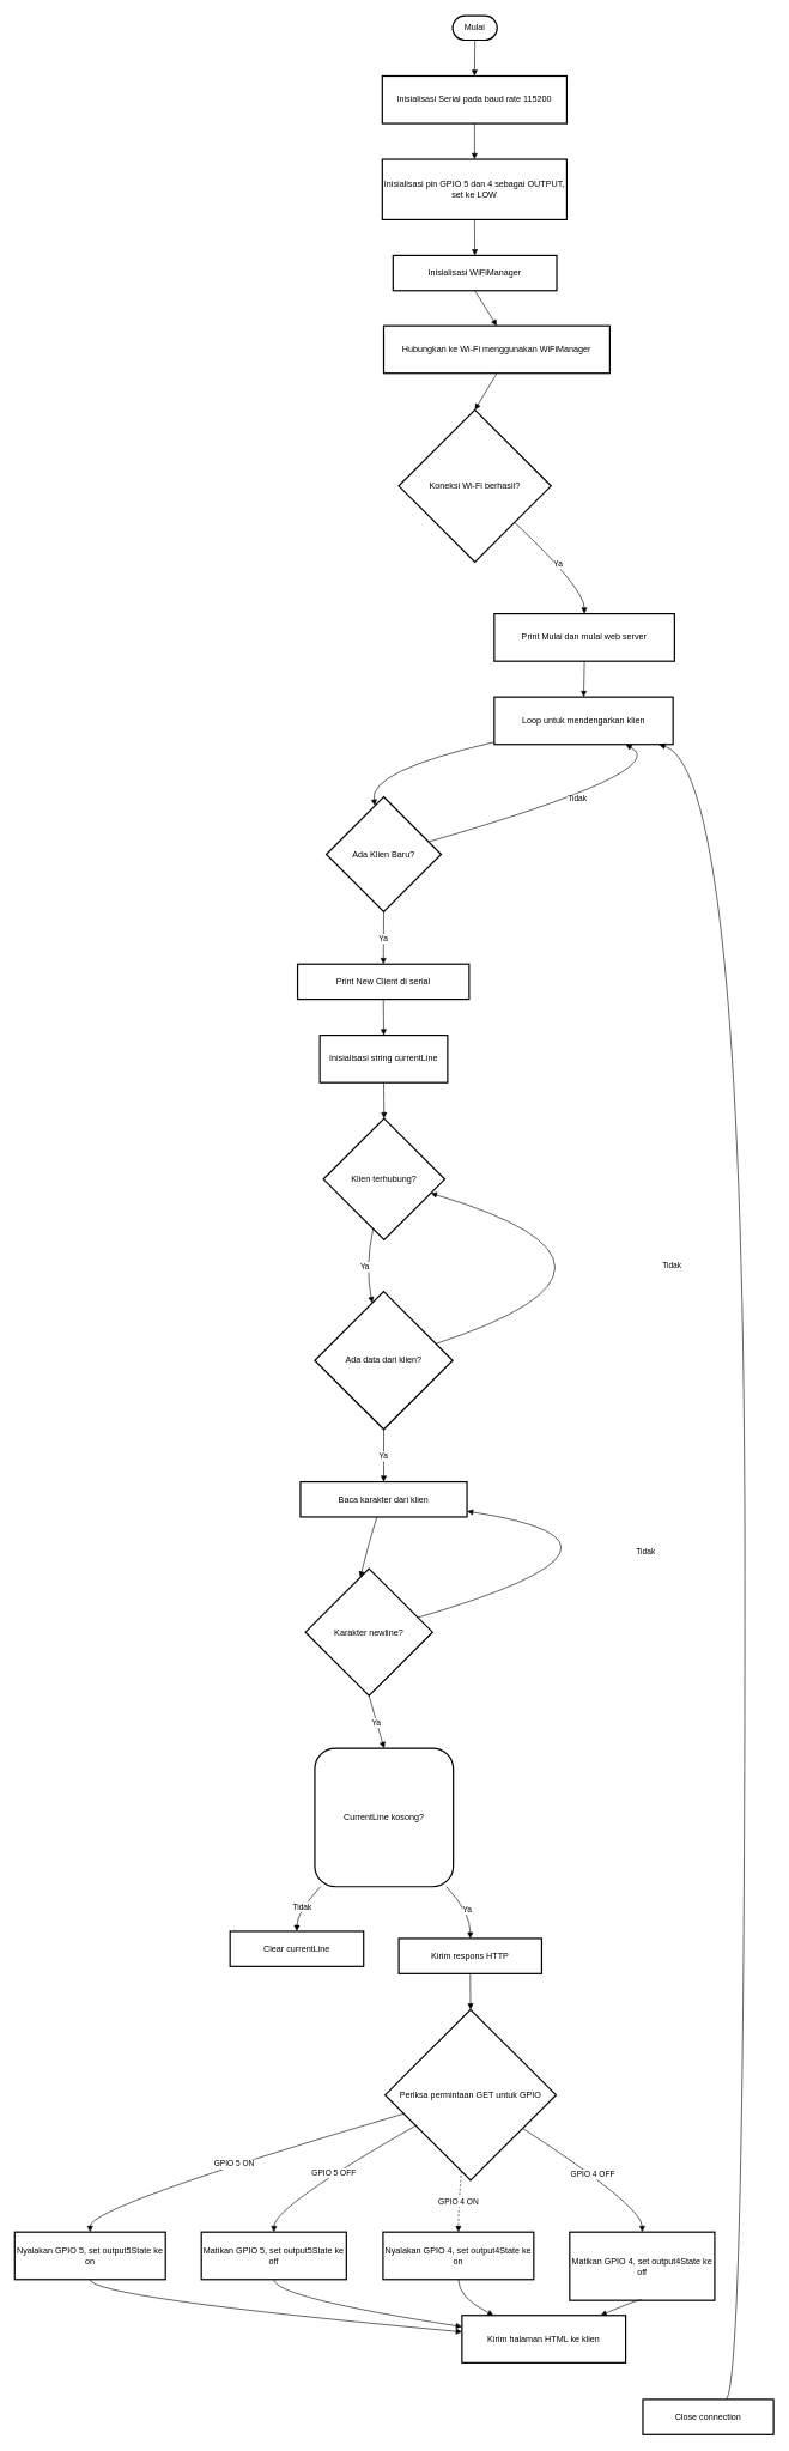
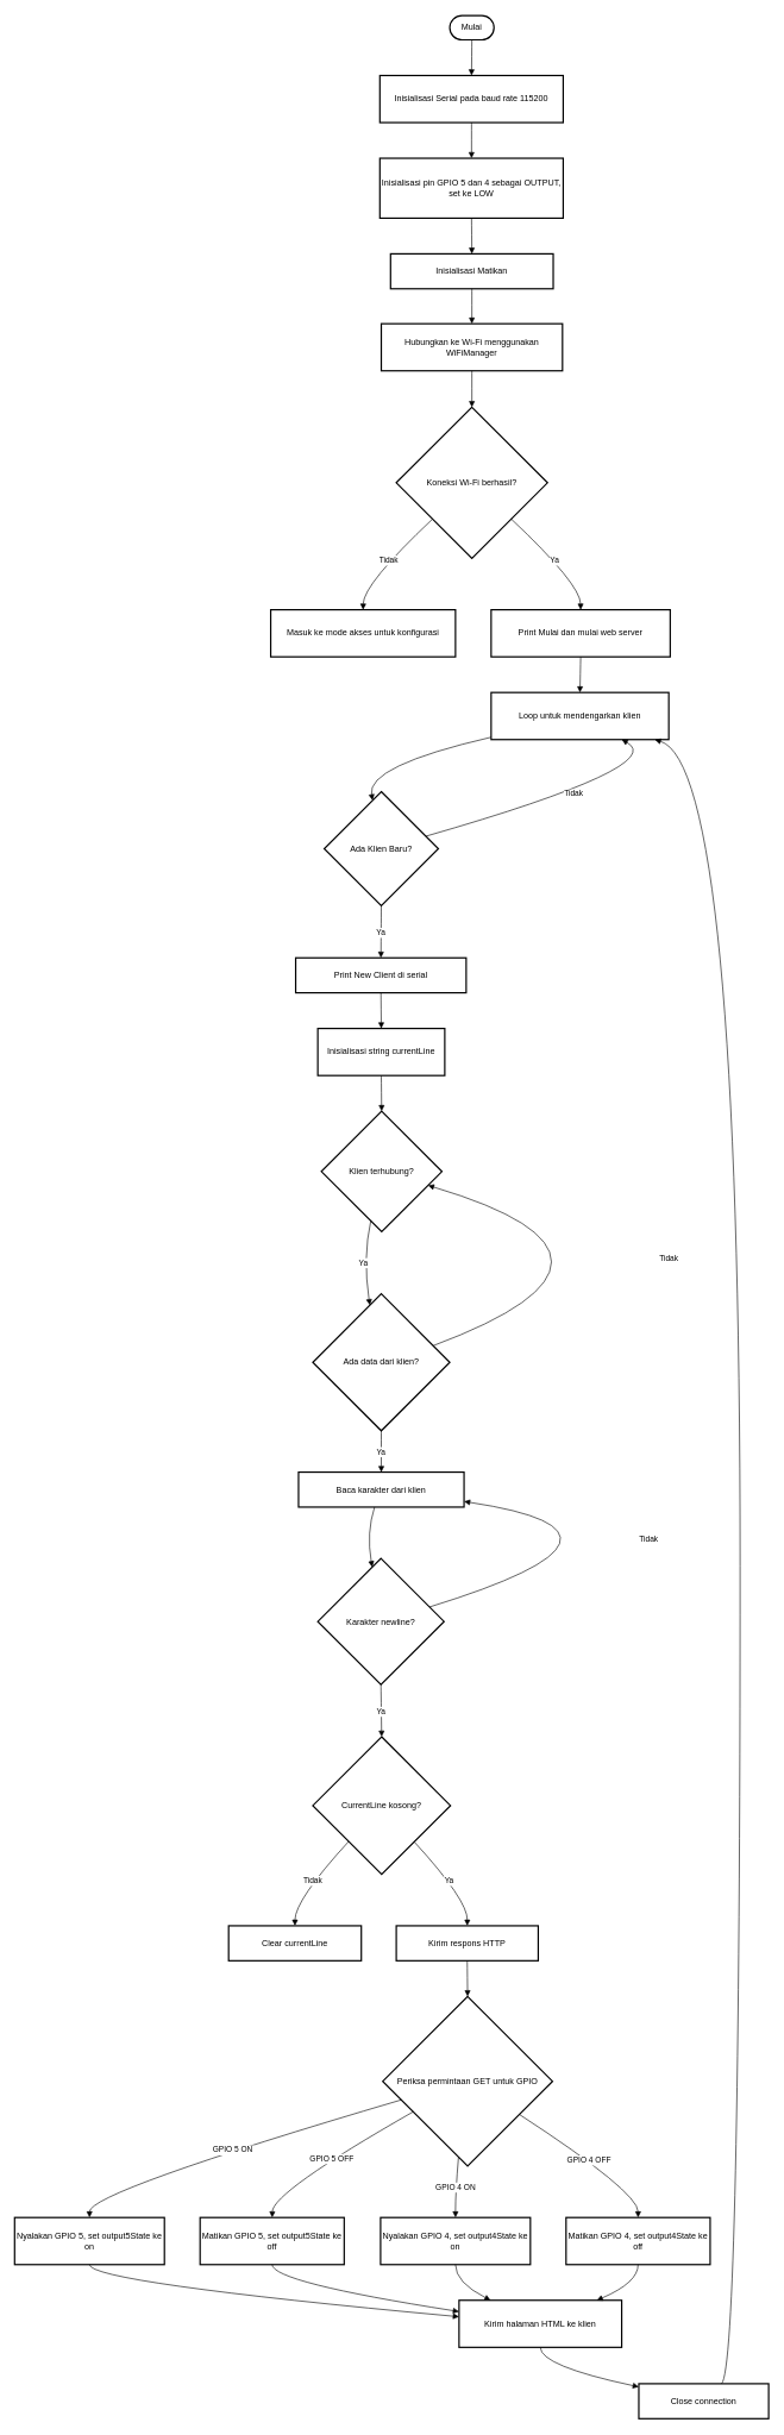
- <mxCell id="5" value="Inisialisasi WiFiManager" style="whiteSpace=wrap;strokeWidth=2;" vertex="1" parent="1"><mxGeometry x="547" y="354" width="228" height="49" as="geometry" /></mxCell>
+ <mxCell id="5" value="Inisialisasi Matikan" style="whiteSpace=wrap;strokeWidth=2;" vertex="1" parent="1"><mxGeometry x="547" y="354" width="228" height="49" as="geometry" /></mxCell>
- <mxCell id="6" value="Hubungkan ke Wi-Fi menggunakan WiFiManager" style="whiteSpace=wrap;strokeWidth=2;" vertex="1" parent="1"><mxGeometry x="534" y="452" width="315" height="66" as="geometry" /></mxCell>
+ <mxCell id="6" value="Hubungkan ke Wi-Fi menggunakan WiFiManager" style="whiteSpace=wrap;strokeWidth=2;" vertex="1" parent="1"><mxGeometry x="534" y="452" width="254" height="66" as="geometry" /></mxCell>
+ <mxCell id="33" value="Tidak" style="curved=1;startArrow=none;endArrow=block;exitX=0;exitY=0.96;entryX=0.5;entryY=0;rounded=0;" edge="1" parent="1" source="7" target="8"><mxGeometry relative="1" as="geometry"><Array as="points"><mxPoint x="509" y="817" /></Array></mxGeometry></mxCell>
+ <mxCell id="8" value="Masuk ke mode akses untuk konfigurasi" style="whiteSpace=wrap;strokeWidth=2;" vertex="1" parent="1"><mxGeometry x="379" y="853" width="259" height="66" as="geometry" /></mxCell>
- <mxCell id="15" value="Ada data dari klien?" style="rhombus;strokeWidth=2;whiteSpace=wrap;" vertex="1" parent="1"><mxGeometry x="438" y="1797" width="192" height="192" as="geometry" /></mxCell>
+ <mxCell id="15" value="Ada data dari klien?" style="rhombus;strokeWidth=2;whiteSpace=wrap;" vertex="1" parent="1"><mxGeometry x="438" y="1812" width="192" height="192" as="geometry" /></mxCell>
- <mxCell id="17" value="Karakter newline?" style="rhombus;strokeWidth=2;whiteSpace=wrap;" vertex="1" parent="1"><mxGeometry x="425" y="2183" width="177" height="177" as="geometry" /></mxCell>
+ <mxCell id="17" value="Karakter newline?" style="rhombus;strokeWidth=2;whiteSpace=wrap;" vertex="1" parent="1"><mxGeometry x="445" y="2183" width="177" height="177" as="geometry" /></mxCell>
- <mxCell id="18" value="CurrentLine kosong?" style="strokeWidth=2;whiteSpace=wrap;rounded=1;" vertex="1" parent="1"><mxGeometry x="438" y="2433" width="193" height="193" as="geometry" /></mxCell>
+ <mxCell id="18" value="CurrentLine kosong?" style="rhombus;strokeWidth=2;whiteSpace=wrap;" vertex="1" parent="1"><mxGeometry x="438" y="2433" width="193" height="193" as="geometry" /></mxCell>
- <mxCell id="19" value="Clear currentLine" style="whiteSpace=wrap;strokeWidth=2;" vertex="1" parent="1"><mxGeometry x="320" y="2688" width="186" height="49" as="geometry" /></mxCell>
+ <mxCell id="19" value="Clear currentLine" style="whiteSpace=wrap;strokeWidth=2;" vertex="1" parent="1"><mxGeometry x="320" y="2698" width="186" height="49" as="geometry" /></mxCell>
- <mxCell id="52" value="GPIO 4 ON" style="curved=1;startArrow=none;endArrow=block;exitX=0.44;exitY=1;entryX=0.5;entryY=0;rounded=0;dashed=1;" edge="1" parent="1" source="21" target="24"><mxGeometry relative="1" as="geometry"><Array as="points"><mxPoint x="638" y="3071" /></Array></mxGeometry></mxCell>
+ <mxCell id="52" value="GPIO 4 ON" style="curved=1;startArrow=none;endArrow=block;exitX=0.44;exitY=1;entryX=0.5;entryY=0;rounded=0;" edge="1" parent="1" source="21" target="24"><mxGeometry relative="1" as="geometry"><Array as="points"><mxPoint x="638" y="3071" /></Array></mxGeometry></mxCell>
- <mxCell id="25" value="Matikan GPIO 4, set output4State ke off" style="whiteSpace=wrap;strokeWidth=2;" vertex="1" parent="1"><mxGeometry x="793" y="3107" width="202" height="95" as="geometry" /></mxCell>
+ <mxCell id="25" value="Matikan GPIO 4, set output4State ke off" style="whiteSpace=wrap;strokeWidth=2;" vertex="1" parent="1"><mxGeometry x="793" y="3107" width="202" height="66" as="geometry" /></mxCell>
+ <mxCell id="58" value="" style="curved=1;startArrow=none;endArrow=block;exitX=0.5;exitY=1.01;entryX=0;entryY=0.09;rounded=0;" edge="1" parent="1" source="26" target="27"><mxGeometry relative="1" as="geometry"><Array as="points"><mxPoint x="757" y="3315" /></Array></mxGeometry></mxCell>
